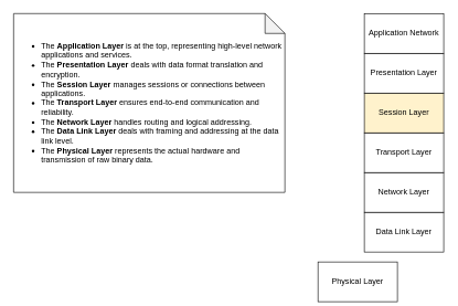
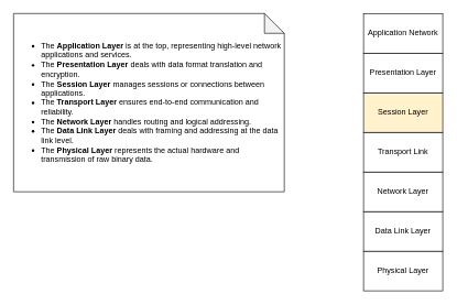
- <mxCell id="5" value="Transport Layer" style="rounded=0;whiteSpace=wrap;html=1;" vertex="1" parent="1"><mxGeometry x="550" y="200" width="120" height="60" as="geometry" /></mxCell>
+ <mxCell id="5" value="Transport Link" style="rounded=0;whiteSpace=wrap;html=1;" vertex="1" parent="1"><mxGeometry x="550" y="200" width="120" height="60" as="geometry" /></mxCell>
- <mxCell id="2" value="Physical Layer" style="rounded=0;whiteSpace=wrap;html=1;" vertex="1" parent="1"><mxGeometry x="480" y="395" width="120" height="60" as="geometry" /></mxCell>
+ <mxCell id="2" value="Physical Layer" style="rounded=0;whiteSpace=wrap;html=1;" vertex="1" parent="1"><mxGeometry x="550" y="380" width="120" height="60" as="geometry" /></mxCell>
